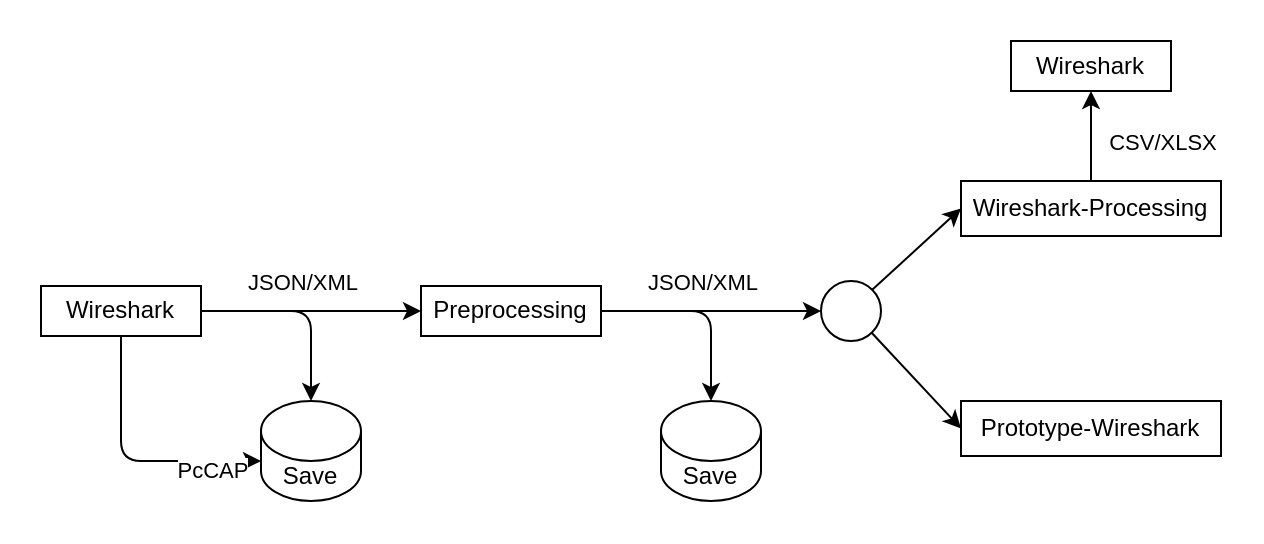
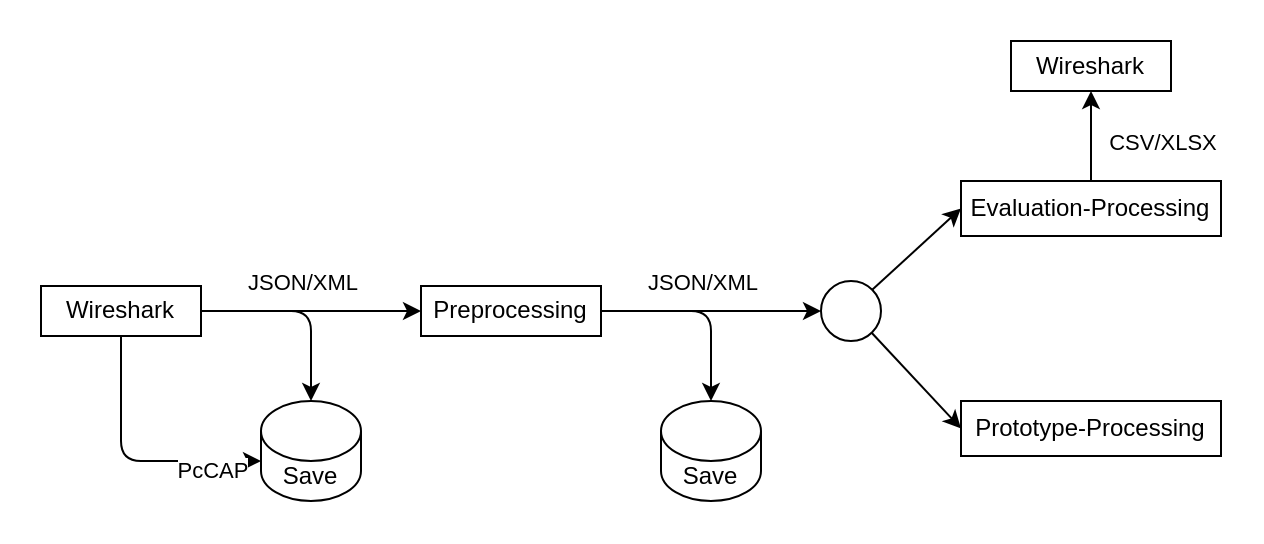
- <mxCell id="16" value="Wireshark-Processing" style="rounded=0;whiteSpace=wrap;html=1;" vertex="1" parent="1"><mxGeometry x="480" y="90" width="130" height="27.5" as="geometry" /></mxCell>
+ <mxCell id="16" value="Evaluation-Processing" style="rounded=0;whiteSpace=wrap;html=1;" vertex="1" parent="1"><mxGeometry x="480" y="90" width="130" height="27.5" as="geometry" /></mxCell>
- <mxCell id="15" value="Prototype-Wireshark" style="rounded=0;whiteSpace=wrap;html=1;" vertex="1" parent="1"><mxGeometry x="480" y="200" width="130" height="27.5" as="geometry" /></mxCell>
+ <mxCell id="15" value="Prototype-Processing" style="rounded=0;whiteSpace=wrap;html=1;" vertex="1" parent="1"><mxGeometry x="480" y="200" width="130" height="27.5" as="geometry" /></mxCell>
